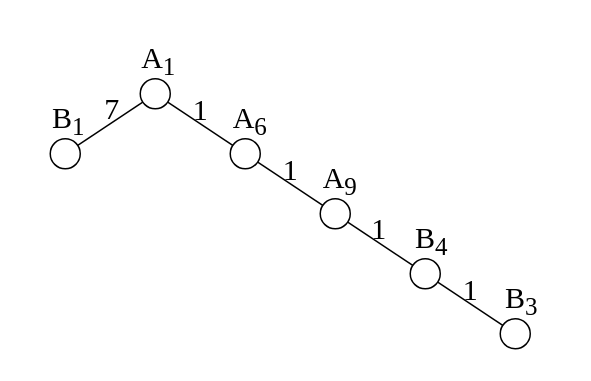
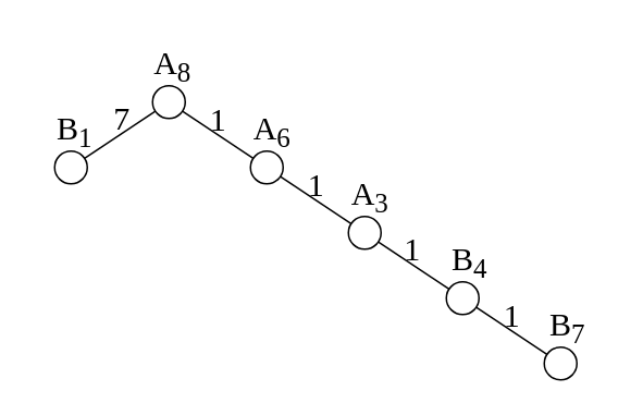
- <mxCell id="13" value="&lt;font style=&quot;font-size: 20px;&quot; face=&quot;Times New Roman&quot;&gt;A&lt;sub&gt;1&lt;/sub&gt;&lt;/font&gt;" style="text;html=1;align=center;verticalAlign=middle;resizable=0;points=[];autosize=1;strokeColor=none;fillColor=none;" parent="1" vertex="1"><mxGeometry x="80" y="20" width="50" height="40" as="geometry" /></mxCell>
+ <mxCell id="13" value="&lt;font style=&quot;font-size: 20px;&quot; face=&quot;Times New Roman&quot;&gt;A&lt;sub&gt;8&lt;/sub&gt;&lt;/font&gt;" style="text;html=1;align=center;verticalAlign=middle;resizable=0;points=[];autosize=1;strokeColor=none;fillColor=none;" parent="1" vertex="1"><mxGeometry x="80" y="20" width="50" height="40" as="geometry" /></mxCell>
- <mxCell id="15" value="&lt;font style=&quot;font-size: 20px;&quot; face=&quot;Times New Roman&quot;&gt;A&lt;sub&gt;9&lt;/sub&gt;&lt;/font&gt;" style="text;html=1;align=center;verticalAlign=middle;resizable=0;points=[];autosize=1;strokeColor=none;fillColor=none;" parent="1" vertex="1"><mxGeometry x="201" y="100" width="50" height="40" as="geometry" /></mxCell>
+ <mxCell id="15" value="&lt;font style=&quot;font-size: 20px;&quot; face=&quot;Times New Roman&quot;&gt;A&lt;sub&gt;3&lt;/sub&gt;&lt;/font&gt;" style="text;html=1;align=center;verticalAlign=middle;resizable=0;points=[];autosize=1;strokeColor=none;fillColor=none;" parent="1" vertex="1"><mxGeometry x="201" y="100" width="50" height="40" as="geometry" /></mxCell>
- <mxCell id="17" value="&lt;font face=&quot;Times New Roman&quot;&gt;&lt;span style=&quot;font-size: 20px;&quot;&gt;B&lt;sub&gt;3&lt;/sub&gt;&lt;/span&gt;&lt;/font&gt;" style="text;html=1;align=center;verticalAlign=middle;resizable=0;points=[];autosize=1;strokeColor=none;fillColor=none;" parent="1" vertex="1"><mxGeometry x="322" y="180" width="50" height="40" as="geometry" /></mxCell>
+ <mxCell id="17" value="&lt;font face=&quot;Times New Roman&quot;&gt;&lt;span style=&quot;font-size: 20px;&quot;&gt;B&lt;sub&gt;7&lt;/sub&gt;&lt;/span&gt;&lt;/font&gt;" style="text;html=1;align=center;verticalAlign=middle;resizable=0;points=[];autosize=1;strokeColor=none;fillColor=none;" parent="1" vertex="1"><mxGeometry x="322" y="180" width="50" height="40" as="geometry" /></mxCell>
